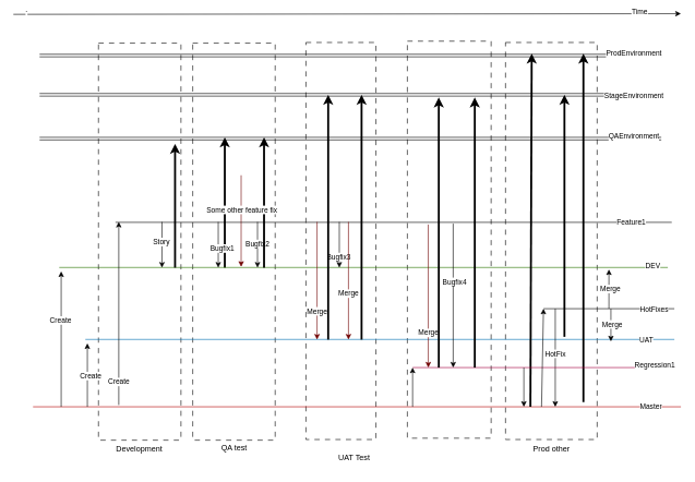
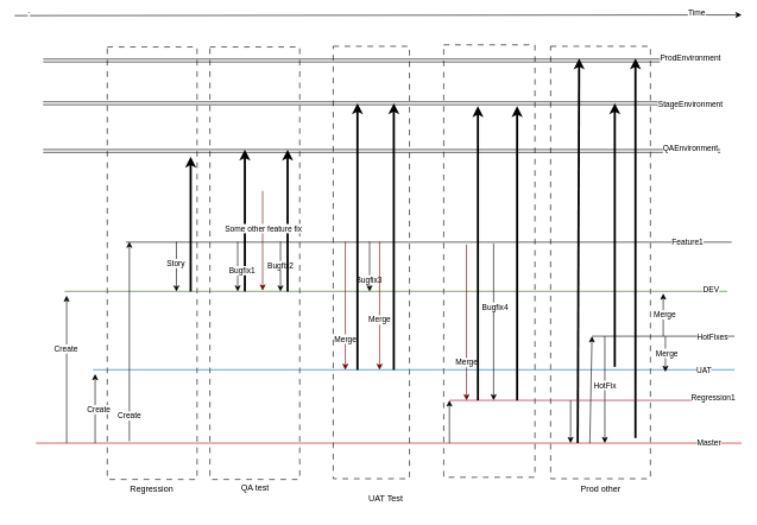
- <mxCell id="73" value="Development" style="text;html=1;align=center;verticalAlign=middle;resizable=0;points=[];autosize=1;strokeColor=none;fillColor=none;" parent="1" vertex="1"><mxGeometry x="167" y="670" width="90" height="30" as="geometry" /></mxCell>
+ <mxCell id="73" value="Regression" style="text;html=1;align=center;verticalAlign=middle;resizable=0;points=[];autosize=1;strokeColor=none;fillColor=none;" parent="1" vertex="1"><mxGeometry x="167" y="670" width="90" height="30" as="geometry" /></mxCell>
